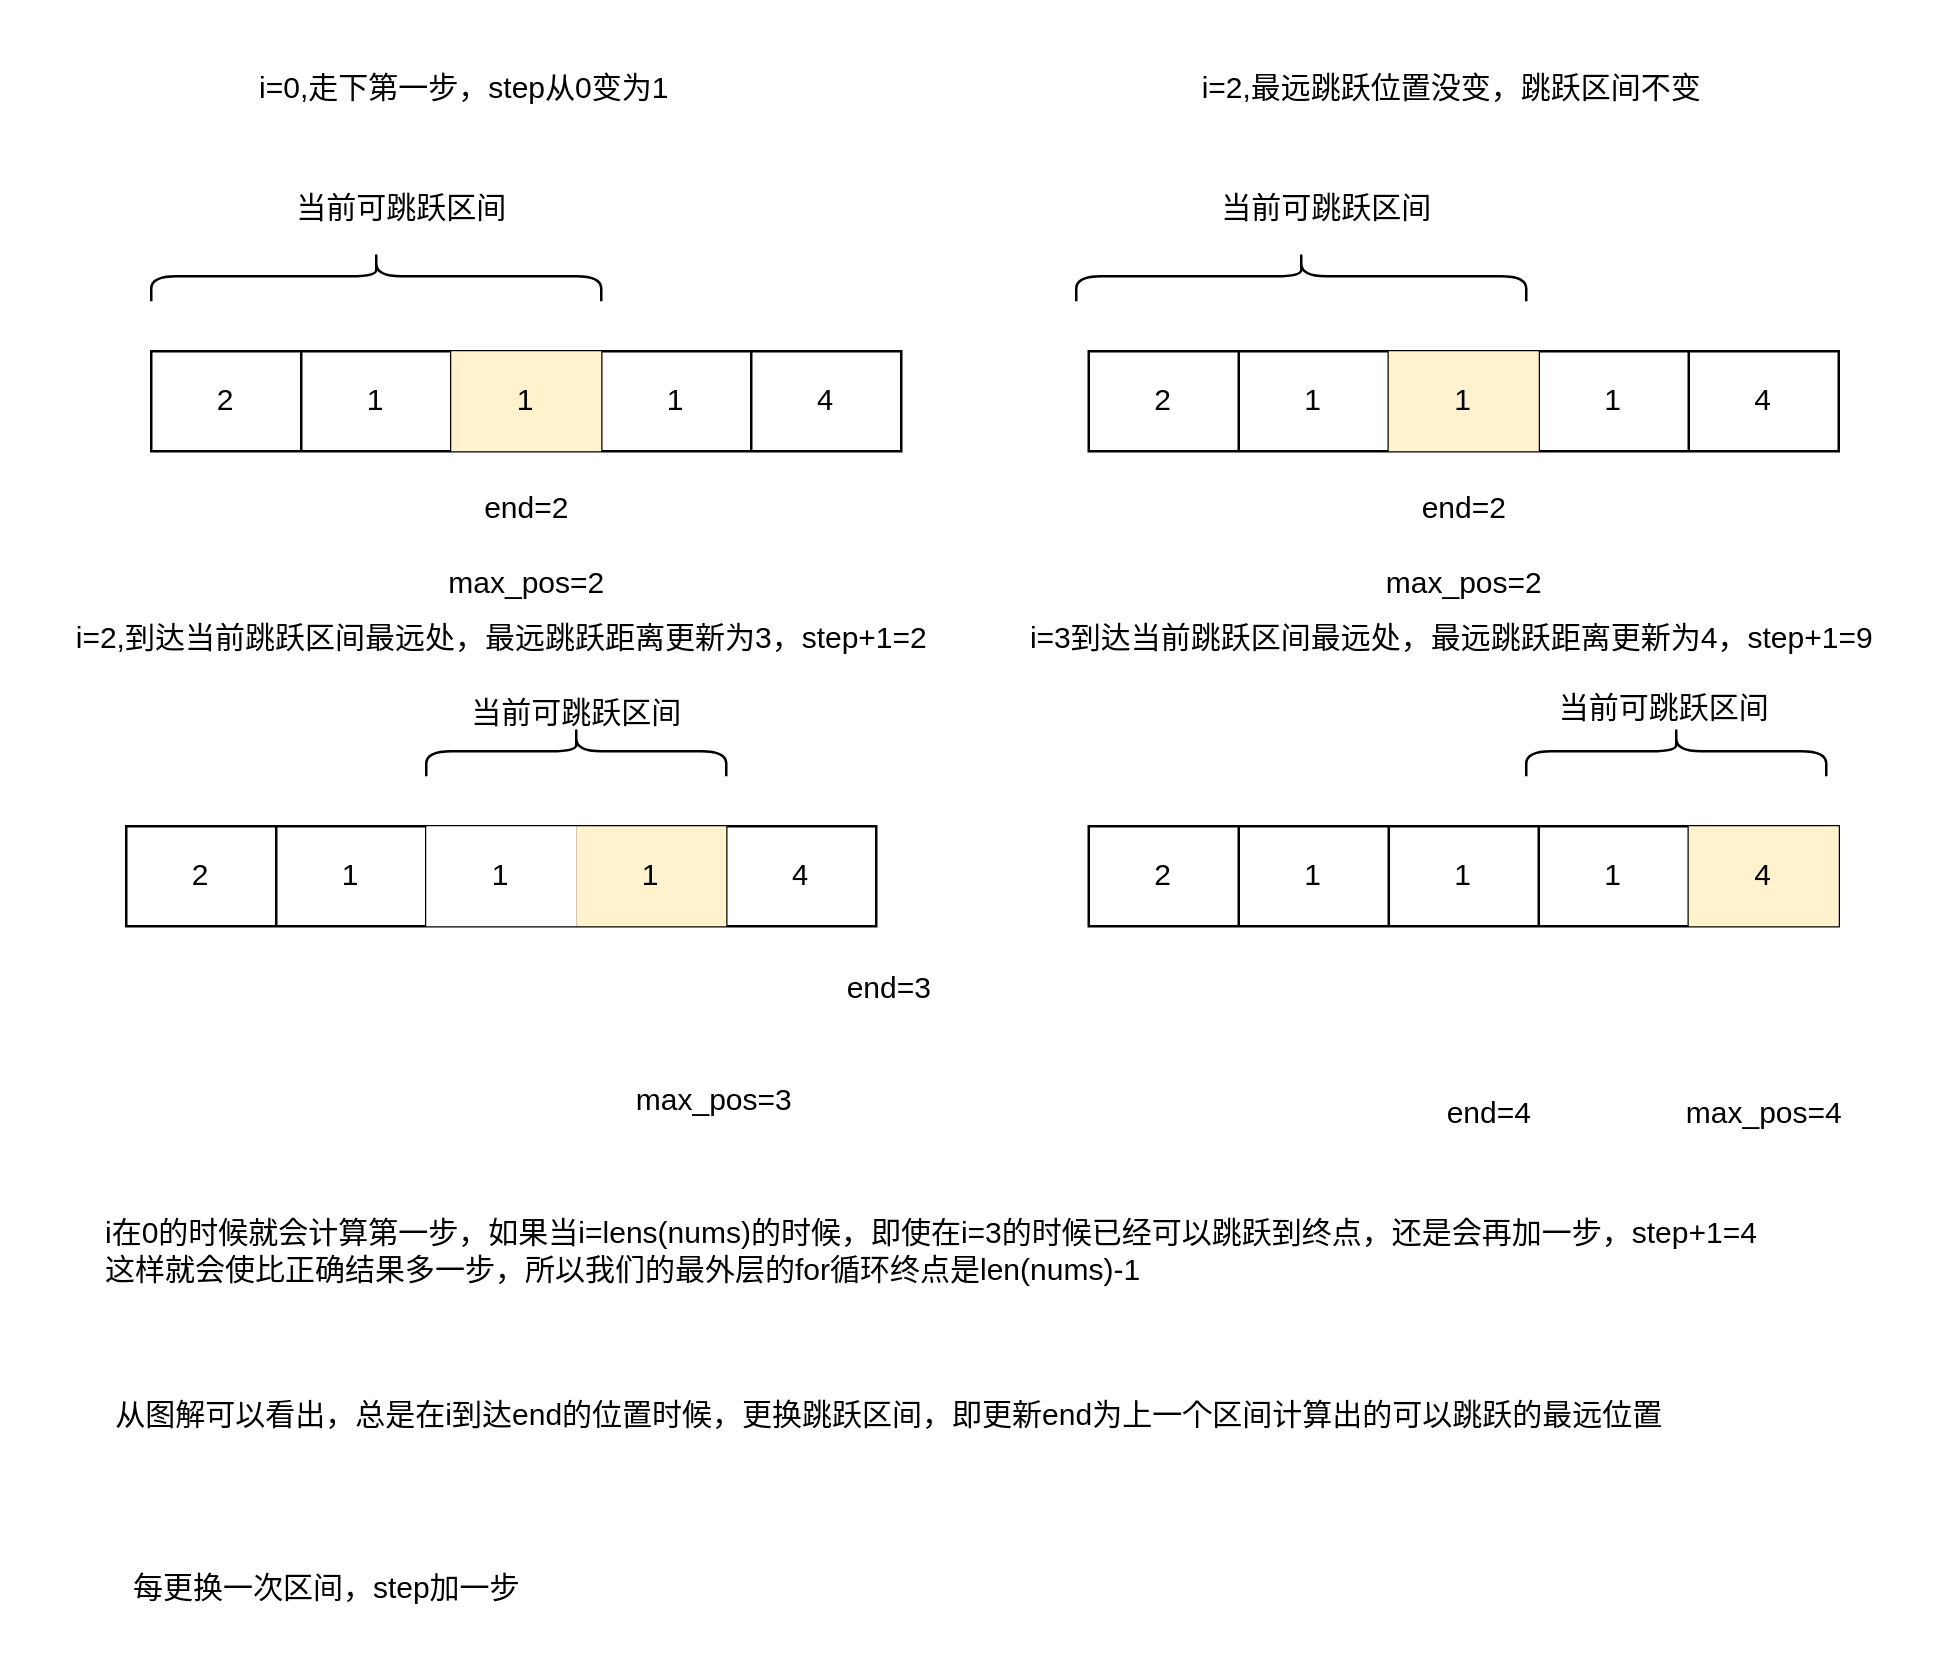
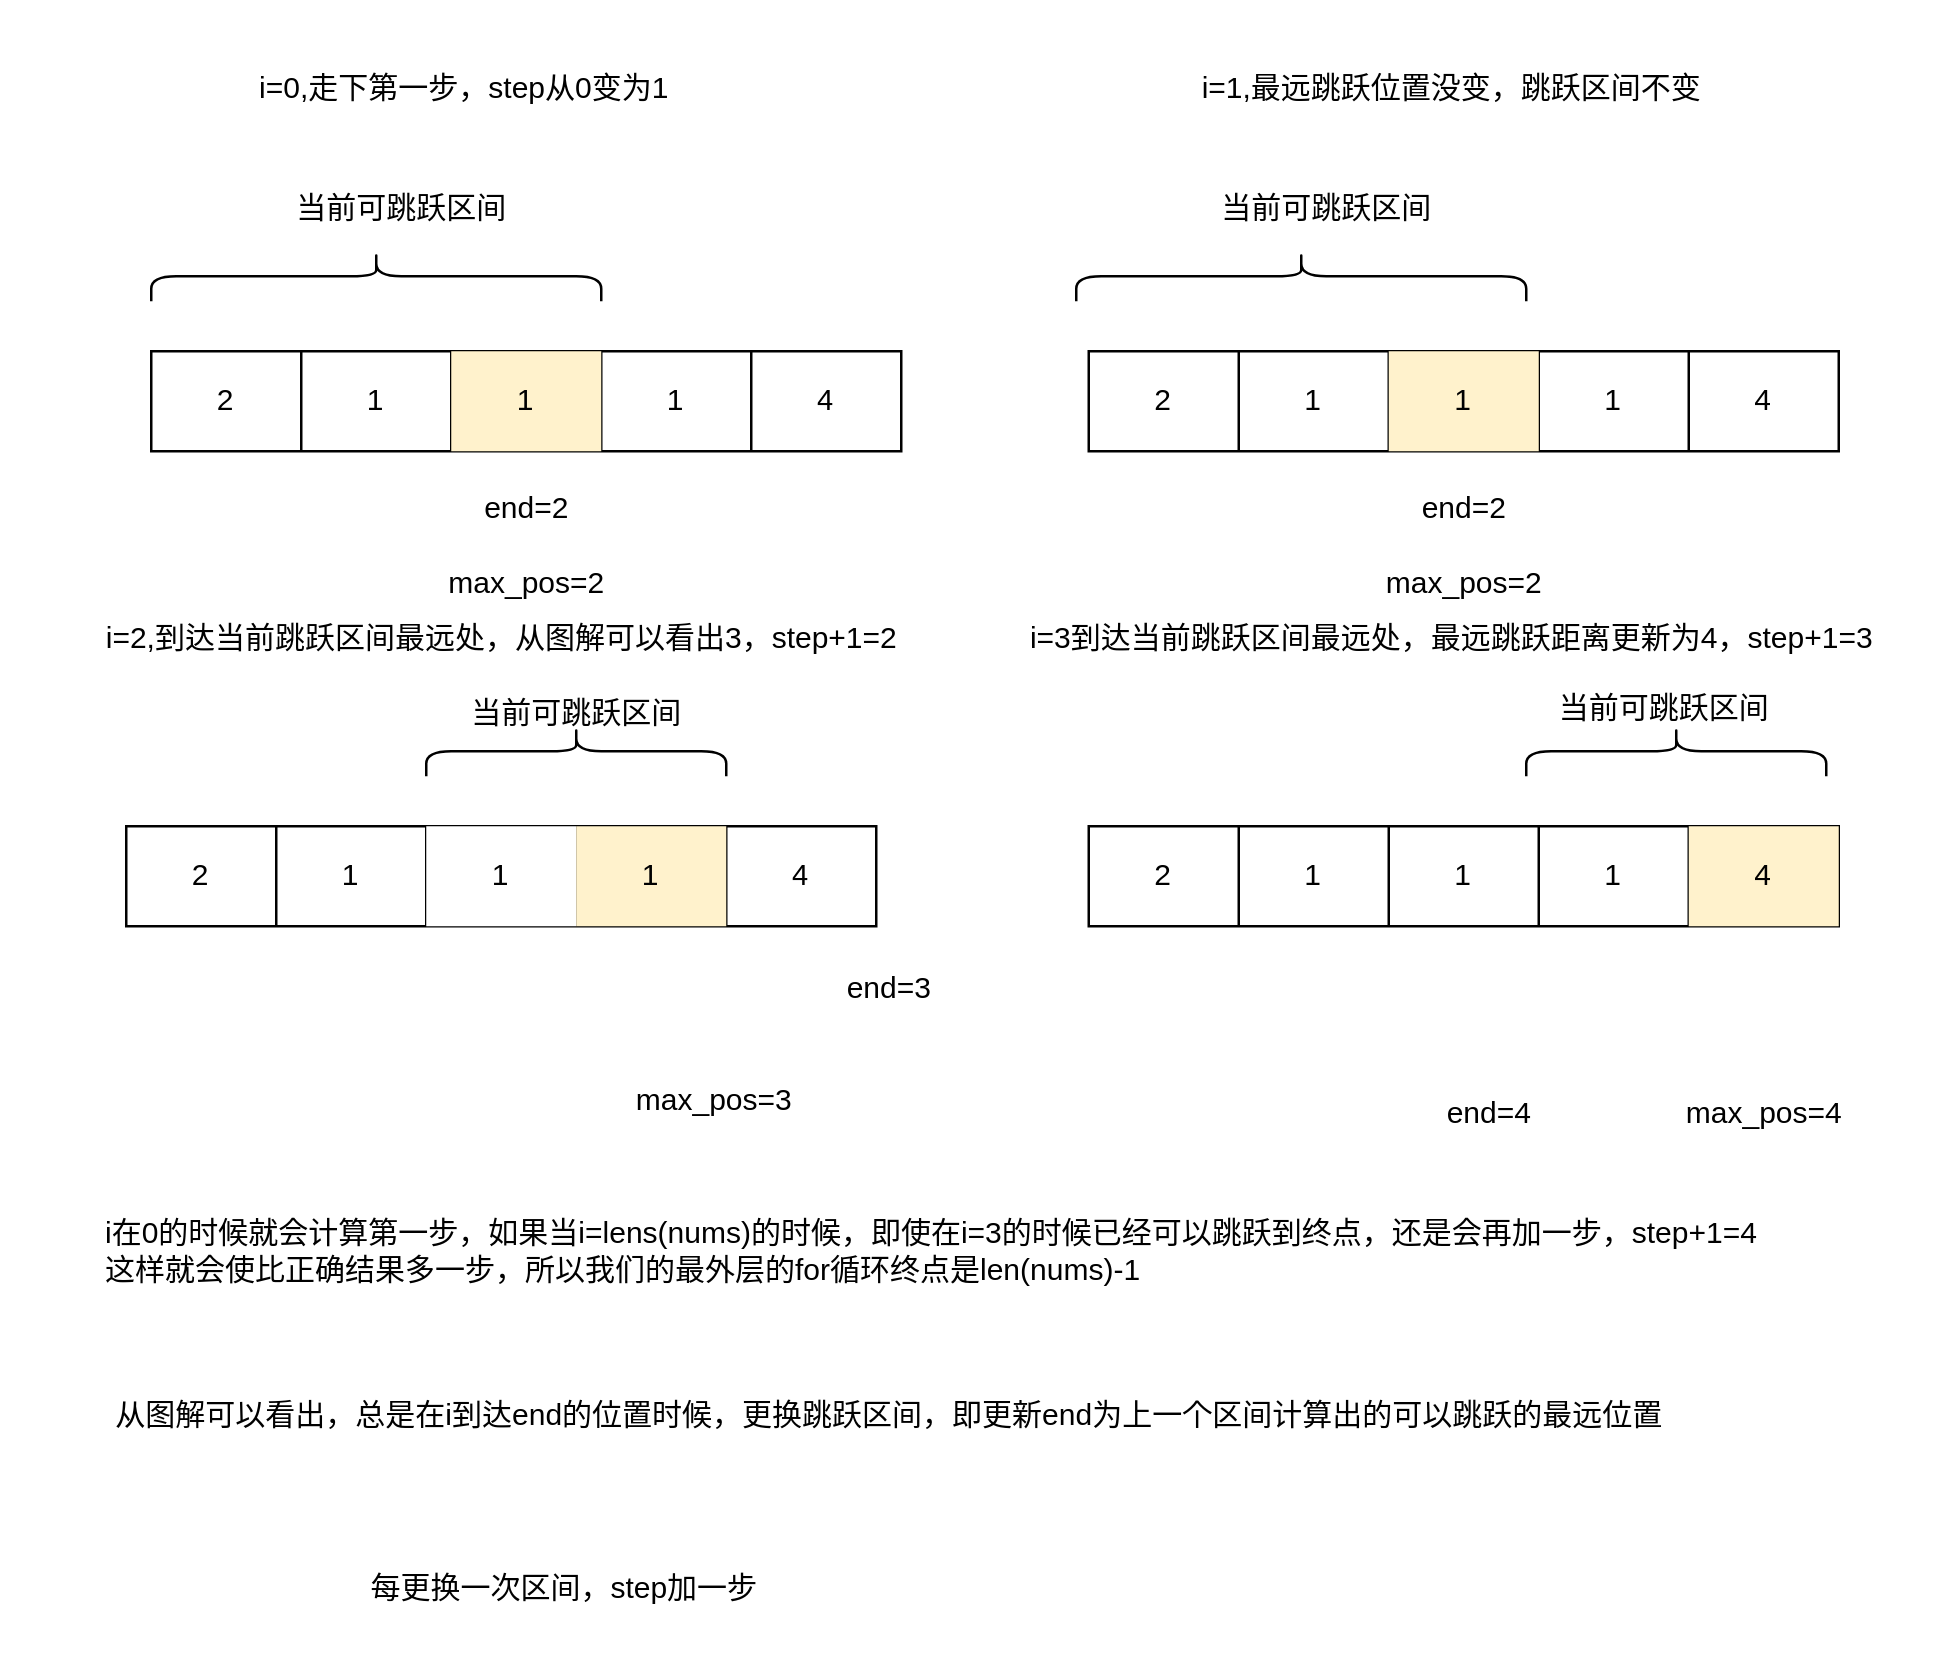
- <mxCell id="35" value="i=2,最远跳跃位置没变，跳跃区间不变" style="text;html=1;align=center;verticalAlign=middle;resizable=0;points=[];autosize=1;strokeColor=none;fillColor=none;" vertex="1" parent="1"><mxGeometry x="470" y="20" width="220" height="30" as="geometry" /></mxCell>
+ <mxCell id="35" value="i=1,最远跳跃位置没变，跳跃区间不变" style="text;html=1;align=center;verticalAlign=middle;resizable=0;points=[];autosize=1;strokeColor=none;fillColor=none;" vertex="1" parent="1"><mxGeometry x="470" y="20" width="220" height="30" as="geometry" /></mxCell>
- <mxCell id="40" value="i=2,到达当前跳跃区间最远处，最远跳跃距离更新为3，step+1=2" style="text;html=1;align=center;verticalAlign=middle;resizable=0;points=[];autosize=1;strokeColor=none;fillColor=none;" vertex="1" parent="1"><mxGeometry x="20" y="240" width="360" height="30" as="geometry" /></mxCell>
+ <mxCell id="40" value="i=2,到达当前跳跃区间最远处，从图解可以看出3，step+1=2" style="text;html=1;align=center;verticalAlign=middle;resizable=0;points=[];autosize=1;strokeColor=none;fillColor=none;" vertex="1" parent="1"><mxGeometry x="20" y="240" width="360" height="30" as="geometry" /></mxCell>
- <mxCell id="45" value="i=3到达当前跳跃区间最远处，最远跳跃距离更新为4，step+1=9" style="text;html=1;align=center;verticalAlign=middle;resizable=0;points=[];autosize=1;strokeColor=none;fillColor=none;" vertex="1" parent="1"><mxGeometry x="400" y="240" width="360" height="30" as="geometry" /></mxCell>
+ <mxCell id="45" value="i=3到达当前跳跃区间最远处，最远跳跃距离更新为4，step+1=3" style="text;html=1;align=center;verticalAlign=middle;resizable=0;points=[];autosize=1;strokeColor=none;fillColor=none;" vertex="1" parent="1"><mxGeometry x="400" y="240" width="360" height="30" as="geometry" /></mxCell>
- <mxCell id="52" value="每更换一次区间，step加一步" style="text;html=1;align=center;verticalAlign=middle;resizable=0;points=[];autosize=1;strokeColor=none;fillColor=none;" vertex="1" parent="1"><mxGeometry x="40" y="620" width="180" height="30" as="geometry" /></mxCell>
+ <mxCell id="52" value="每更换一次区间，step加一步" style="text;html=1;align=center;verticalAlign=middle;resizable=0;points=[];autosize=1;strokeColor=none;fillColor=none;" vertex="1" parent="1"><mxGeometry x="135" y="620" width="180" height="30" as="geometry" /></mxCell>
